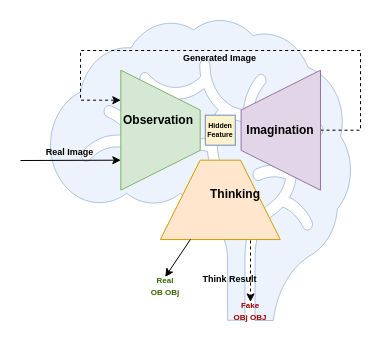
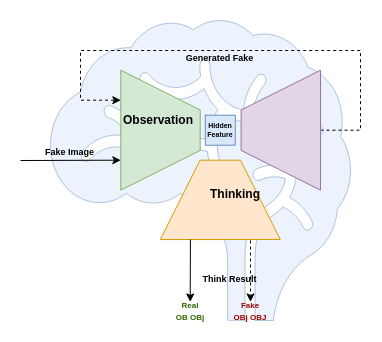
- <mxCell id="16" value="&lt;b style=&quot;font-size: 9px;&quot;&gt;Generated Image&lt;/b&gt;" style="text;html=1;align=center;verticalAlign=middle;whiteSpace=wrap;rounded=0;fontSize=9;" vertex="1" parent="1"><mxGeometry x="174.45" y="50" width="90.7" height="16" as="geometry" /></mxCell>
+ <mxCell id="16" value="&lt;b style=&quot;font-size: 9px;&quot;&gt;Generated Fake&lt;/b&gt;" style="text;html=1;align=center;verticalAlign=middle;whiteSpace=wrap;rounded=0;fontSize=9;" vertex="1" parent="1"><mxGeometry x="174.45" y="50" width="90.7" height="16" as="geometry" /></mxCell>
- <mxCell id="10" value="&lt;div style=&quot;font-size: 7px;&quot;&gt;&lt;font style=&quot;font-size: 7px;&quot;&gt;&lt;b&gt;Hidden&lt;/b&gt;&lt;/font&gt;&lt;/div&gt;&lt;font style=&quot;font-size: 7px;&quot;&gt;&lt;b&gt;Feature&lt;/b&gt;&lt;/font&gt;" style="rounded=0;whiteSpace=wrap;html=1;align=center;fontSize=7;fillColor=#fff2cc;strokeColor=#6c8ebf;" vertex="1" parent="1"><mxGeometry x="204.8" y="114.68" width="30" height="30" as="geometry" /></mxCell>
+ <mxCell id="10" value="&lt;div style=&quot;font-size: 7px;&quot;&gt;&lt;font style=&quot;font-size: 7px;&quot;&gt;&lt;b&gt;Hidden&lt;/b&gt;&lt;/font&gt;&lt;/div&gt;&lt;font style=&quot;font-size: 7px;&quot;&gt;&lt;b&gt;Feature&lt;/b&gt;&lt;/font&gt;" style="rounded=0;whiteSpace=wrap;html=1;align=center;fontSize=7;fillColor=#dae8fc;strokeColor=#6c8ebf;" vertex="1" parent="1"><mxGeometry x="204.8" y="114.68" width="30" height="30" as="geometry" /></mxCell>
- <mxCell id="8" value="&lt;b&gt;Imagination&lt;/b&gt;" style="text;html=1;align=center;verticalAlign=middle;whiteSpace=wrap;rounded=0;" vertex="1" parent="1"><mxGeometry x="245.3" y="114.68" width="70" height="30" as="geometry" /></mxCell>
- <mxCell id="11" value="&lt;b style=&quot;font-size: 9px;&quot;&gt;Real Image&lt;/b&gt;" style="text;html=1;align=center;verticalAlign=middle;whiteSpace=wrap;rounded=0;fontSize=9;" vertex="1" parent="1"><mxGeometry x="39" y="143.68" width="61" height="16" as="geometry" /></mxCell>
+ <mxCell id="11" value="&lt;b style=&quot;font-size: 9px;&quot;&gt;Fake Image&lt;/b&gt;" style="text;html=1;align=center;verticalAlign=middle;whiteSpace=wrap;rounded=0;fontSize=9;" vertex="1" parent="1"><mxGeometry x="39" y="143.68" width="61" height="16" as="geometry" /></mxCell>
- <mxCell id="17" value="&lt;font color=&quot;#336600&quot; style=&quot;font-size: 8px;&quot;&gt;&lt;b style=&quot;&quot;&gt;Real&lt;/b&gt;&lt;/font&gt;&lt;div&gt;&lt;font color=&quot;#336600&quot; style=&quot;font-size: 8px;&quot;&gt;&lt;b style=&quot;&quot;&gt;OB OBj&lt;/b&gt;&lt;/font&gt;&lt;/div&gt;" style="text;html=1;align=center;verticalAlign=middle;whiteSpace=wrap;rounded=0;fontSize=10;" vertex="1" parent="1"><mxGeometry x="148.7" y="275" width="32.1" height="20" as="geometry" /></mxCell>
+ <mxCell id="17" value="&lt;font color=&quot;#336600&quot; style=&quot;font-size: 8px;&quot;&gt;&lt;b style=&quot;&quot;&gt;Real&lt;/b&gt;&lt;/font&gt;&lt;div&gt;&lt;font color=&quot;#336600&quot; style=&quot;font-size: 8px;&quot;&gt;&lt;b style=&quot;&quot;&gt;OB OBj&lt;/b&gt;&lt;/font&gt;&lt;/div&gt;" style="text;html=1;align=center;verticalAlign=middle;whiteSpace=wrap;rounded=0;fontSize=10;" vertex="1" parent="1"><mxGeometry x="173.7" y="300" width="32.1" height="20" as="geometry" /></mxCell>
